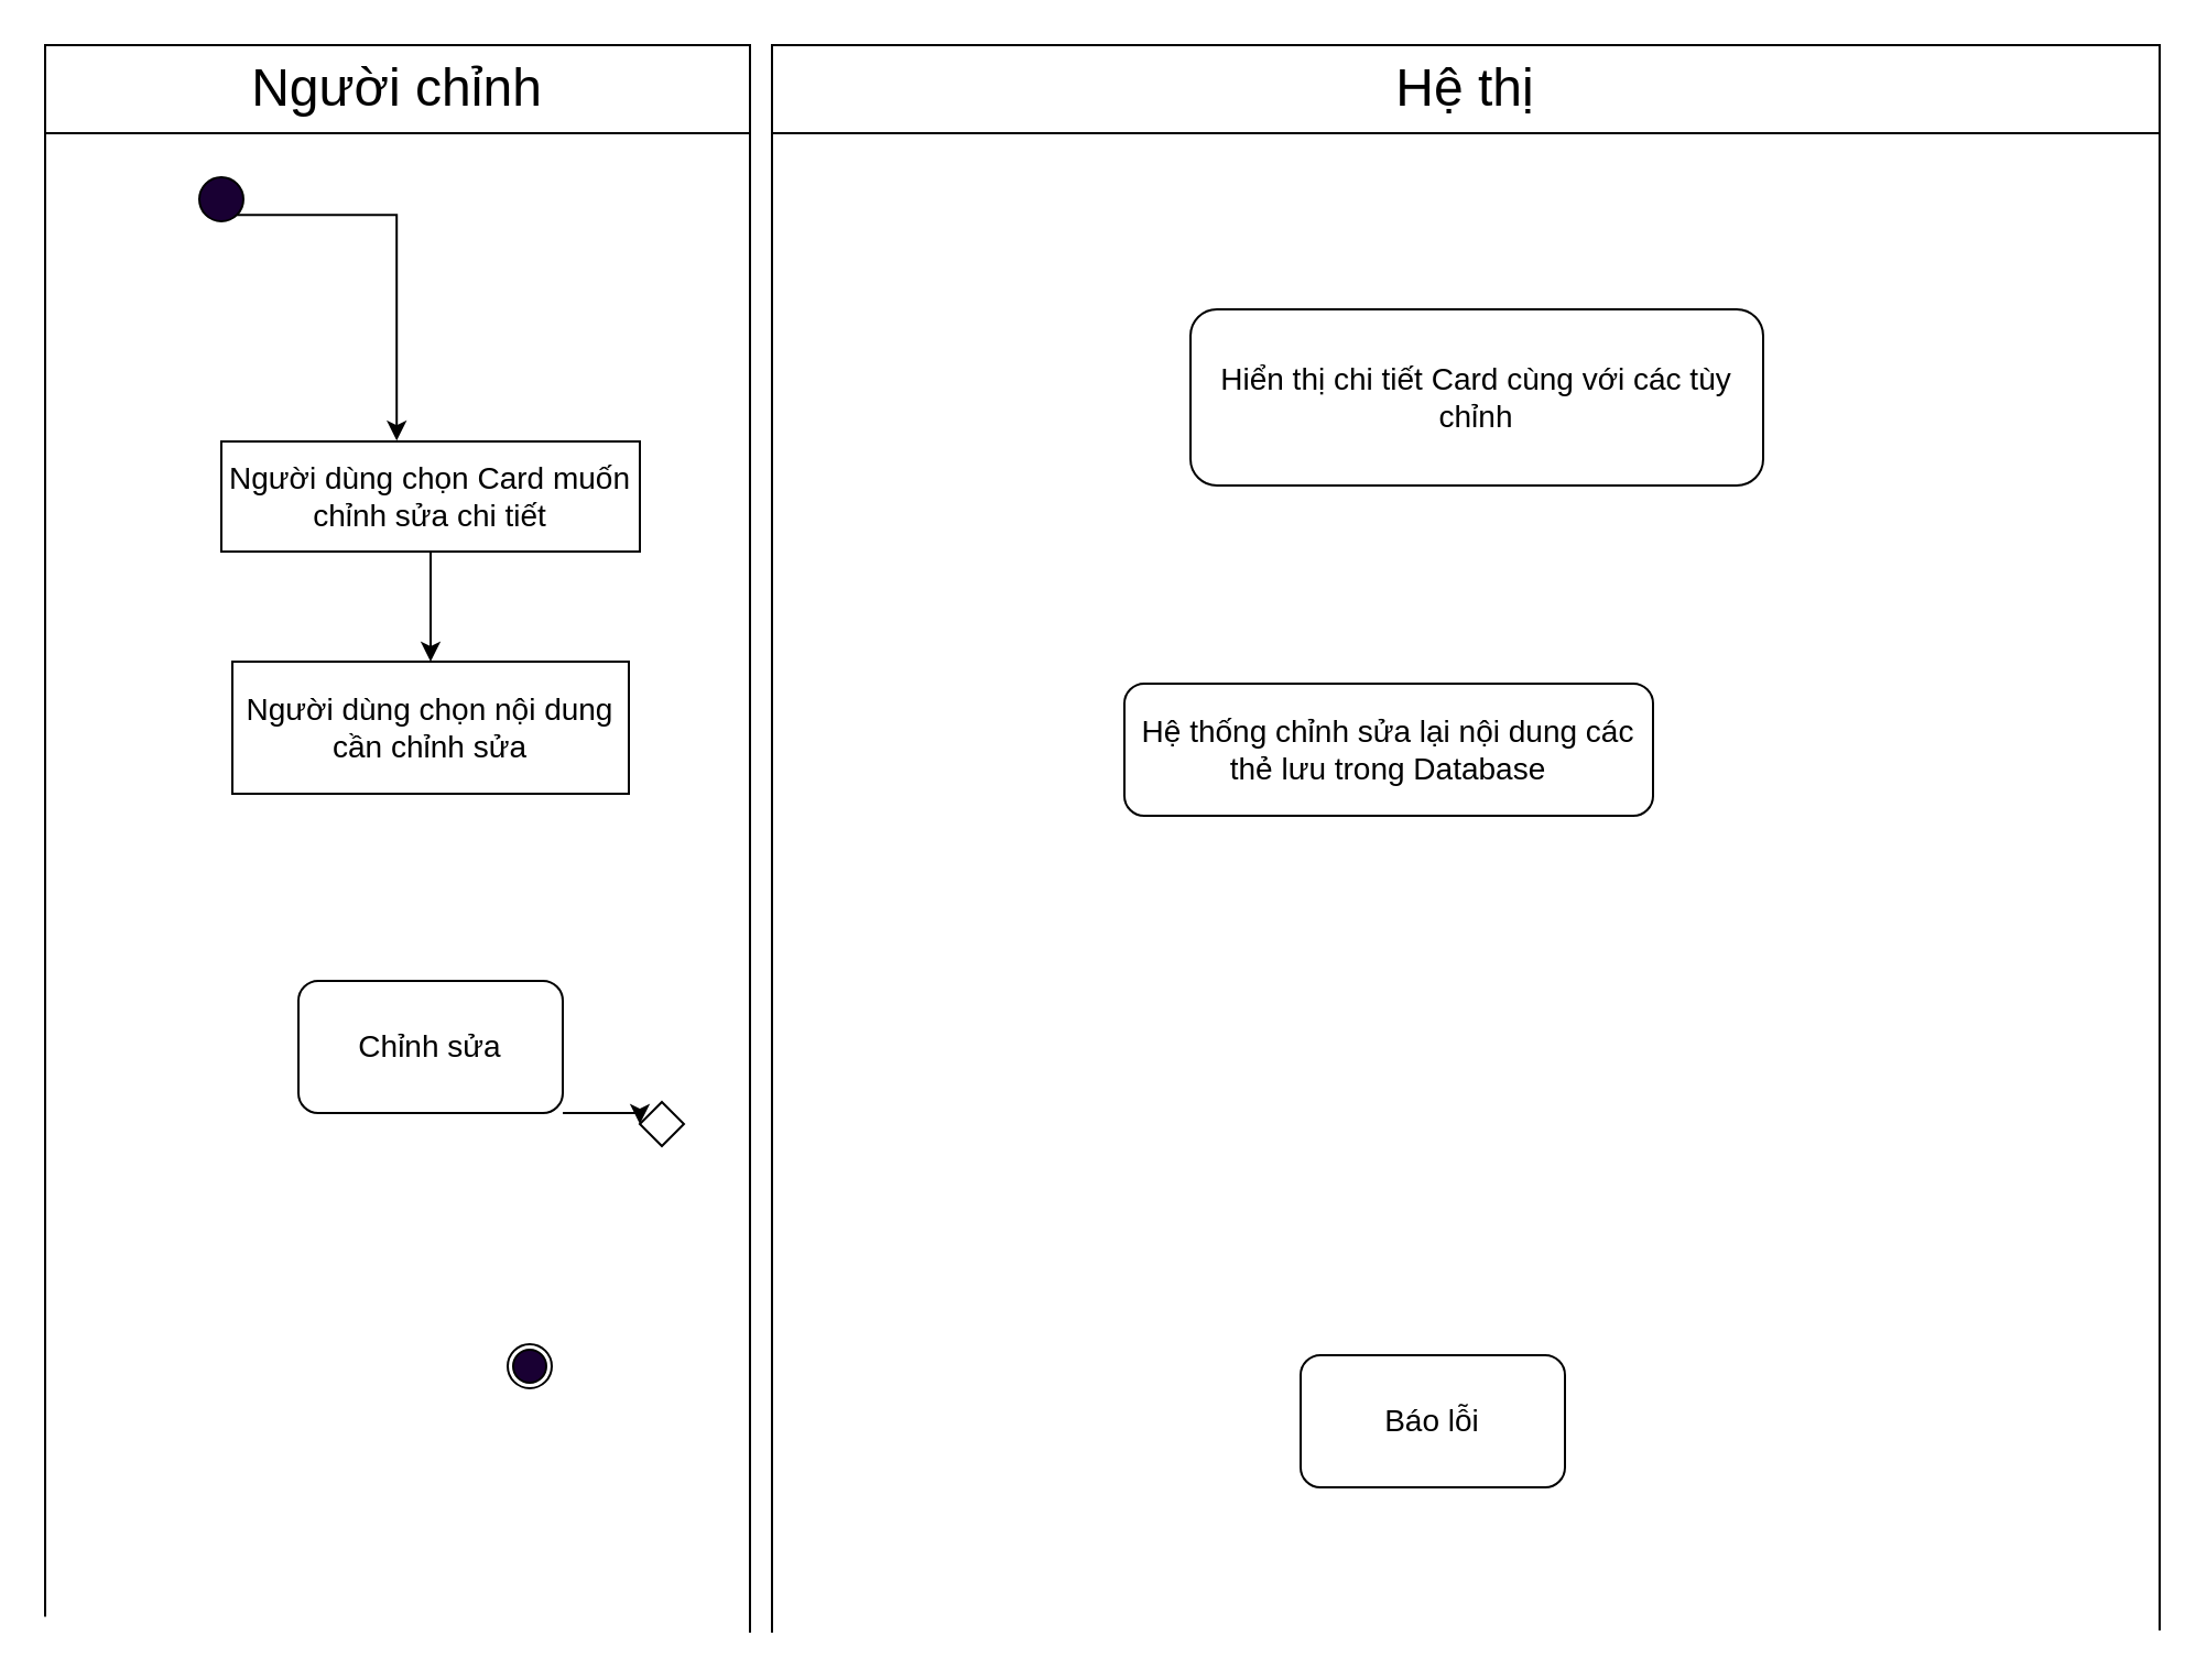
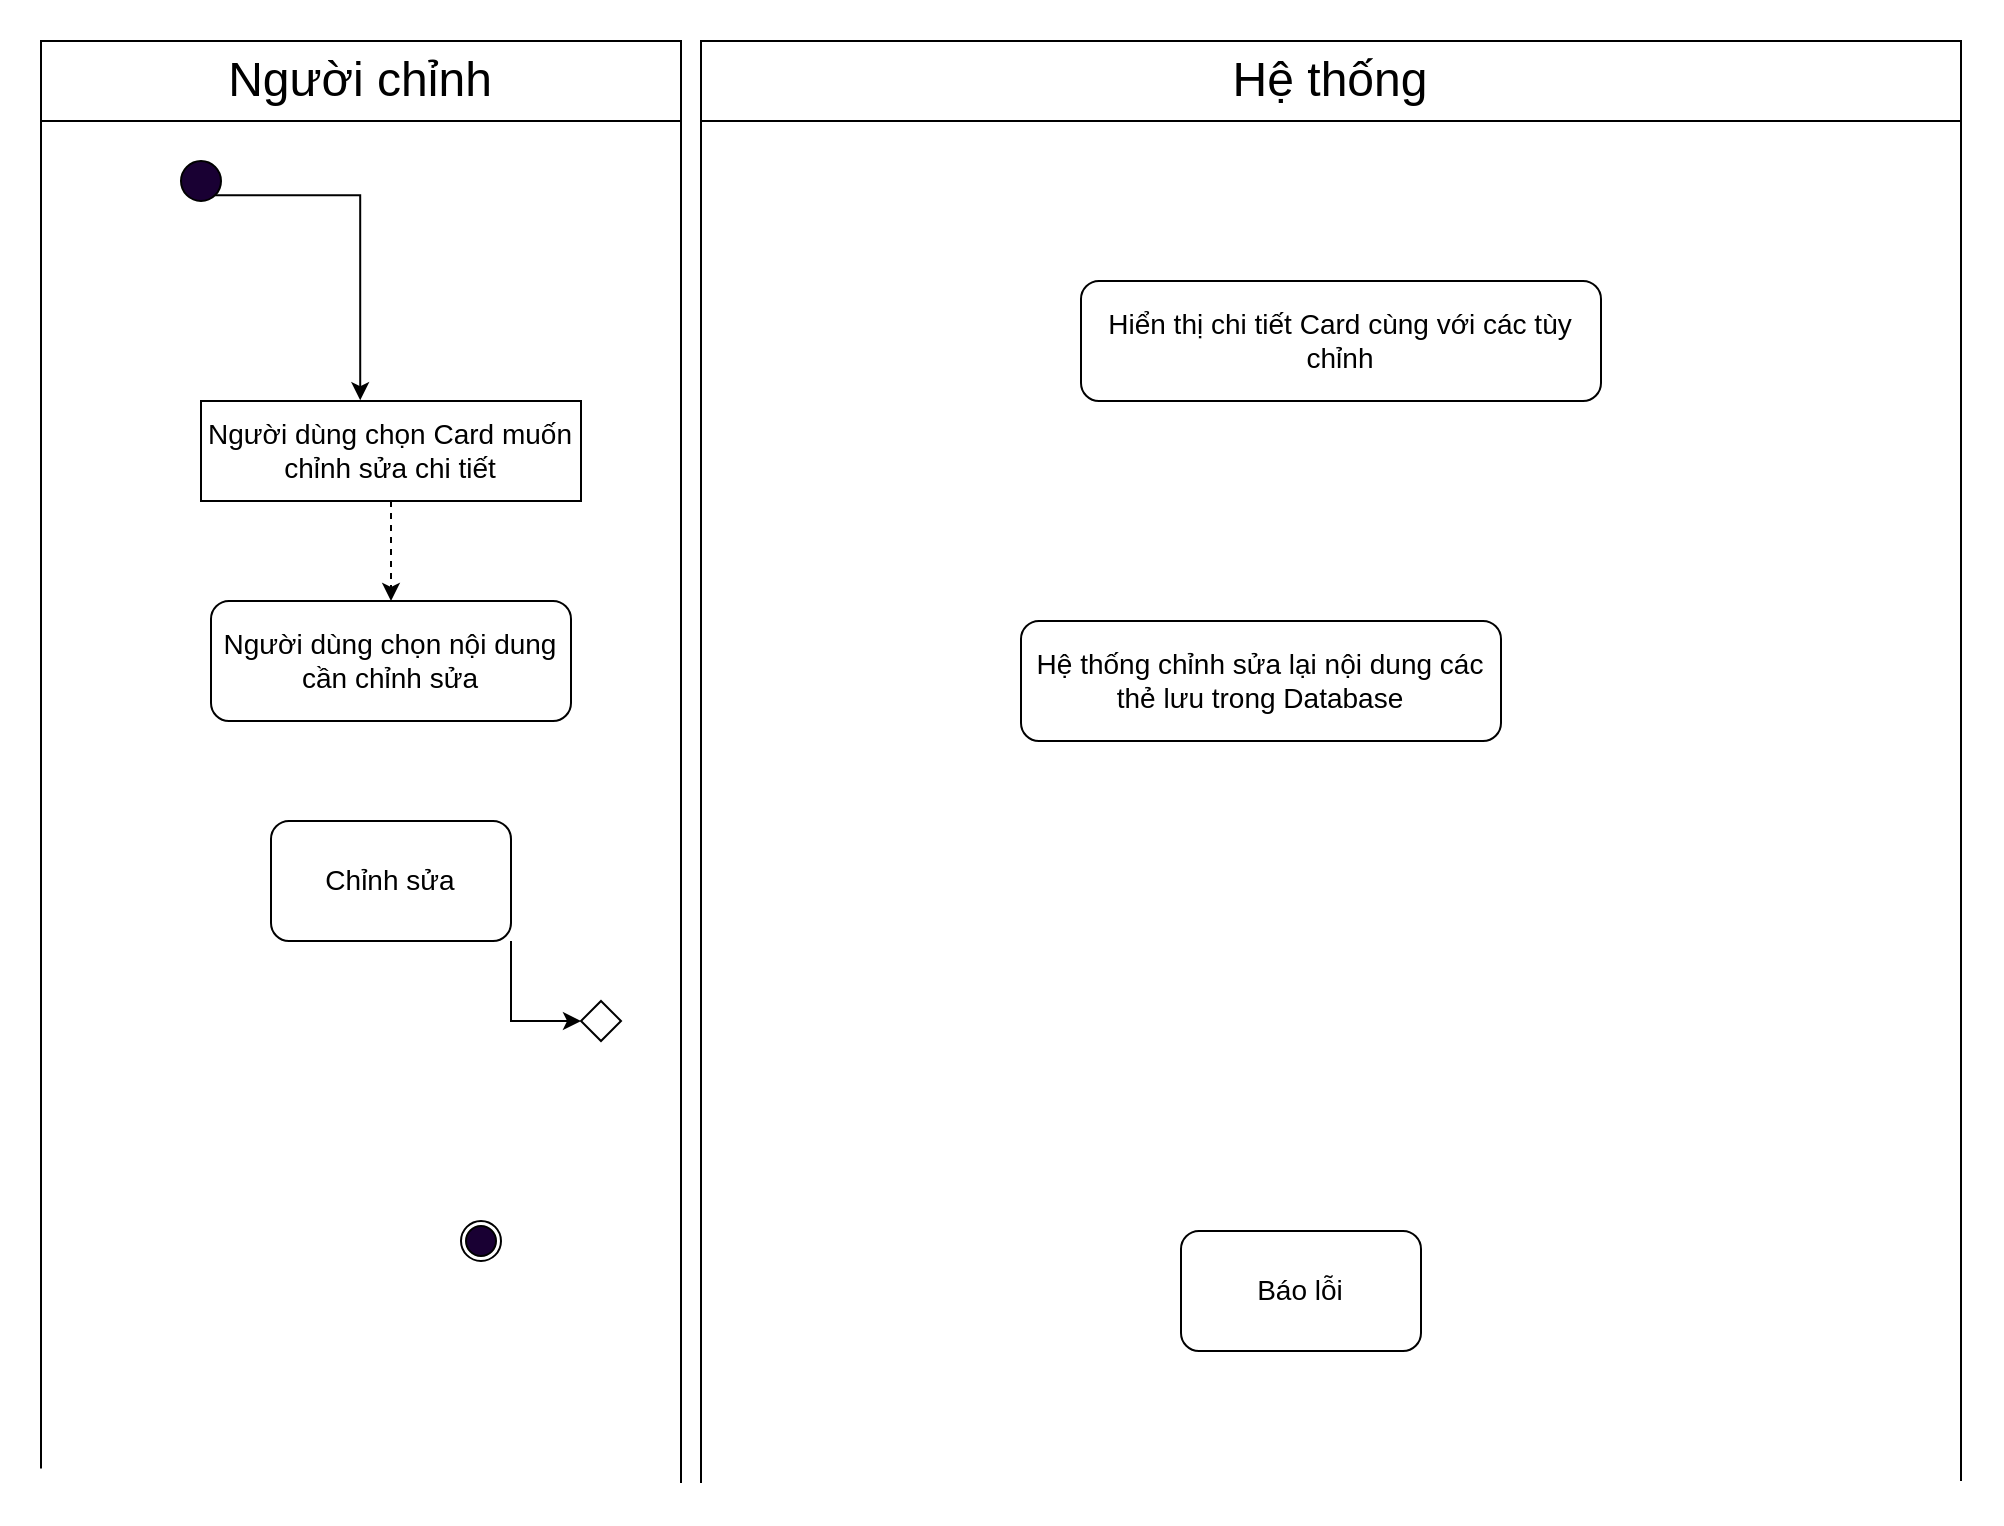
- <mxCell id="12" value="&lt;font style=&quot;font-size: 24px;&quot;&gt;Hệ thị&lt;/font&gt;" style="rounded=0;whiteSpace=wrap;html=1;" vertex="1" parent="1"><mxGeometry x="350" y="20" width="630" height="40" as="geometry" /></mxCell>
+ <mxCell id="12" value="&lt;font style=&quot;font-size: 24px;&quot;&gt;Hệ thống&lt;/font&gt;" style="rounded=0;whiteSpace=wrap;html=1;" vertex="1" parent="1"><mxGeometry x="350" y="20" width="630" height="40" as="geometry" /></mxCell>
- <mxCell id="17" value="&lt;font style=&quot;font-size: 14px;&quot;&gt;Hiển thị chi tiết Card cùng với các tùy chỉnh&lt;/font&gt;" style="rounded=1;whiteSpace=wrap;html=1;" vertex="1" parent="1"><mxGeometry x="540" y="140" width="260" height="80" as="geometry" /></mxCell>
+ <mxCell id="17" value="&lt;font style=&quot;font-size: 14px;&quot;&gt;Hiển thị chi tiết Card cùng với các tùy chỉnh&lt;/font&gt;" style="rounded=1;whiteSpace=wrap;html=1;" vertex="1" parent="1"><mxGeometry x="540" y="140" width="260" height="60" as="geometry" /></mxCell>
- <mxCell id="10" style="edgeStyle=orthogonalEdgeStyle;rounded=0;orthogonalLoop=1;jettySize=auto;html=1;exitX=0.5;exitY=1;exitDx=0;exitDy=0;entryX=0.5;entryY=0;entryDx=0;entryDy=0;" edge="1" parent="1" source="11" target="16"><mxGeometry relative="1" as="geometry" /></mxCell>
+ <mxCell id="10" style="edgeStyle=orthogonalEdgeStyle;rounded=0;orthogonalLoop=1;jettySize=auto;html=1;exitX=0.5;exitY=1;exitDx=0;exitDy=0;entryX=0.5;entryY=0;entryDx=0;entryDy=0;dashed=1;" edge="1" parent="1" source="11" target="16"><mxGeometry relative="1" as="geometry" /></mxCell>
- <mxCell id="16" value="&lt;font style=&quot;font-size: 14px;&quot;&gt;Người dùng chọn nội dung cần chỉnh sửa&lt;/font&gt;" style="whiteSpace=wrap;html=1;rounded=0;" vertex="1" parent="1"><mxGeometry x="105" y="300" width="180" height="60" as="geometry" /></mxCell>
+ <mxCell id="16" value="&lt;font style=&quot;font-size: 14px;&quot;&gt;Người dùng chọn nội dung cần chỉnh sửa&lt;/font&gt;" style="rounded=1;whiteSpace=wrap;html=1;" vertex="1" parent="1"><mxGeometry x="105" y="300" width="180" height="60" as="geometry" /></mxCell>
- <mxCell id="19" value="&lt;font style=&quot;font-size: 14px;&quot;&gt;Chỉnh sửa&lt;/font&gt;" style="rounded=1;whiteSpace=wrap;html=1;" vertex="1" parent="1"><mxGeometry x="135" y="445" width="120" height="60" as="geometry" /></mxCell>
+ <mxCell id="19" value="&lt;font style=&quot;font-size: 14px;&quot;&gt;Chỉnh sửa&lt;/font&gt;" style="rounded=1;whiteSpace=wrap;html=1;" vertex="1" parent="1"><mxGeometry x="135" y="410" width="120" height="60" as="geometry" /></mxCell>
